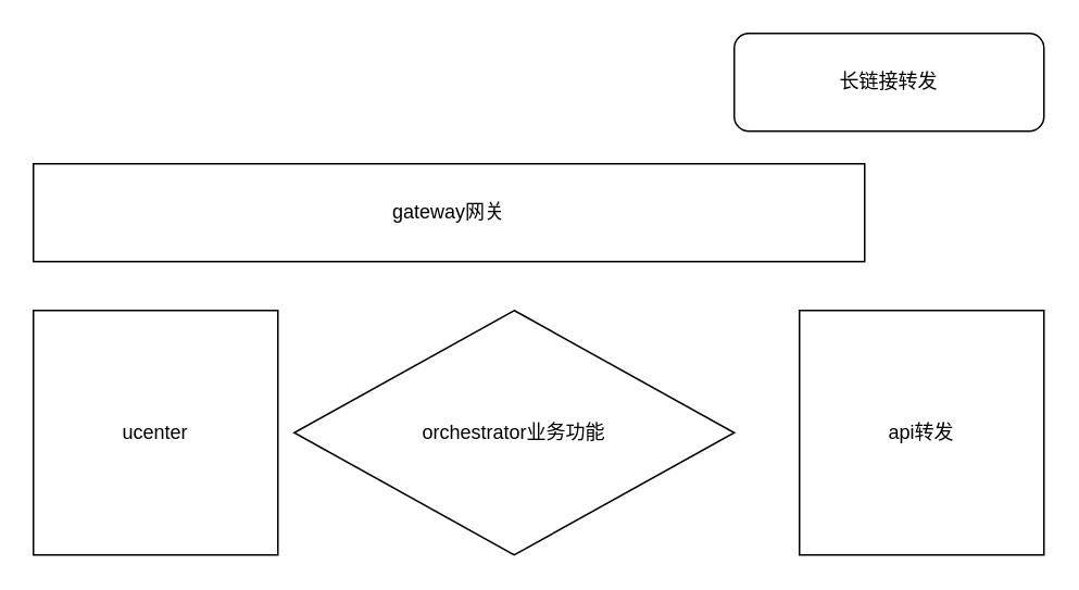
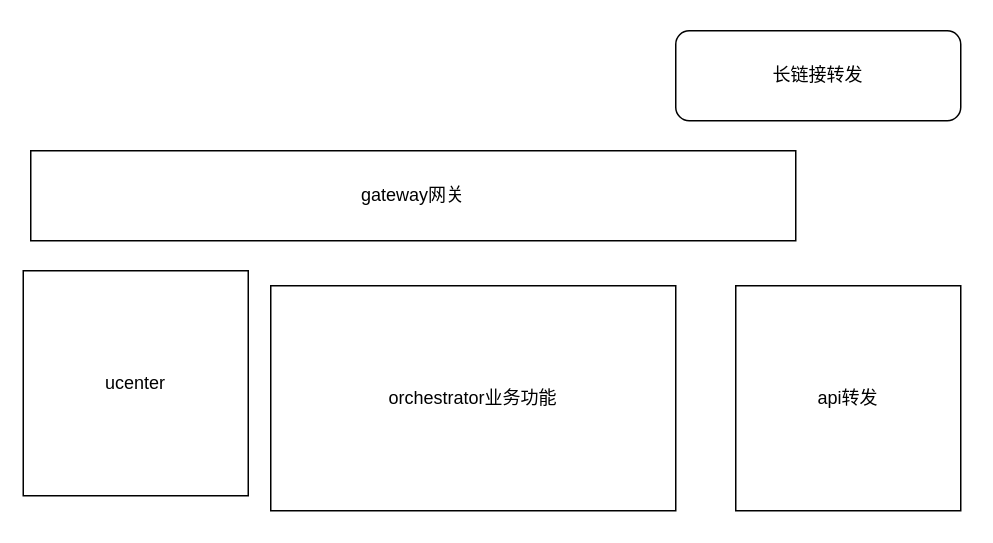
- <mxCell id="3" value="ucenter&lt;br&gt;" style="whiteSpace=wrap;html=1;aspect=fixed;" vertex="1" parent="1"><mxGeometry x="20" y="190" width="150" height="150" as="geometry" /></mxCell>
+ <mxCell id="3" value="ucenter&lt;br&gt;" style="whiteSpace=wrap;html=1;aspect=fixed;" vertex="1" parent="1"><mxGeometry x="15" y="180" width="150" height="150" as="geometry" /></mxCell>
- <mxCell id="4" value="orchestrator业务功能" style="rhombus;whiteSpace=wrap;html=1;" vertex="1" parent="1"><mxGeometry x="180" y="190" width="270" height="150" as="geometry" /></mxCell>
+ <mxCell id="4" value="orchestrator业务功能" style="rounded=0;whiteSpace=wrap;html=1;" vertex="1" parent="1"><mxGeometry x="180" y="190" width="270" height="150" as="geometry" /></mxCell>
